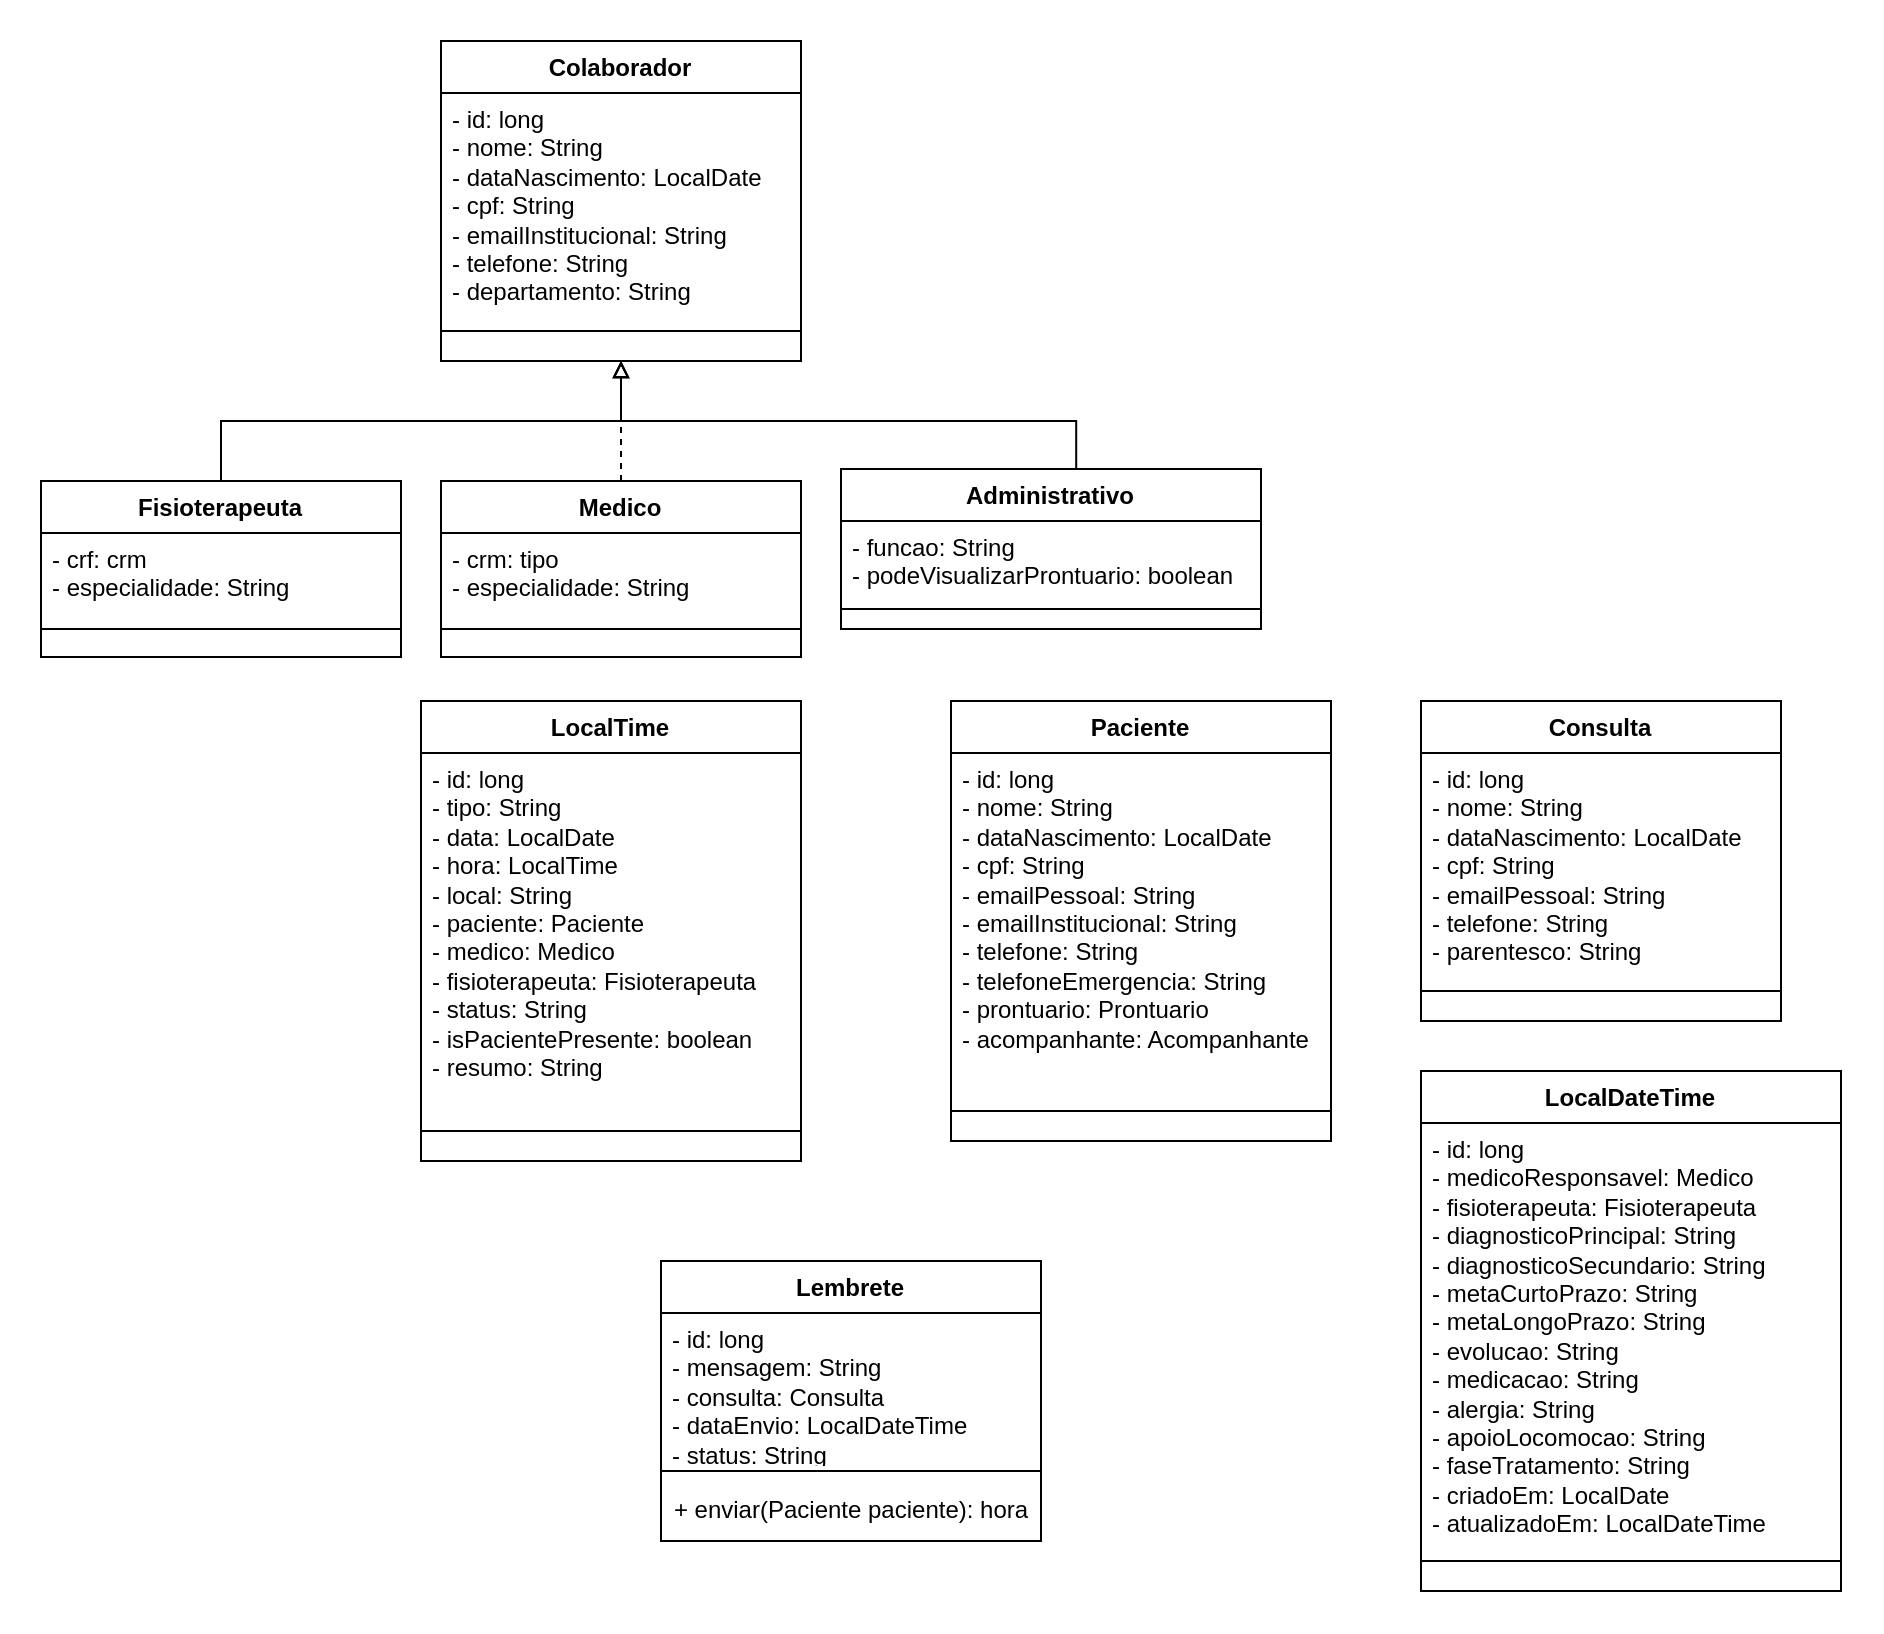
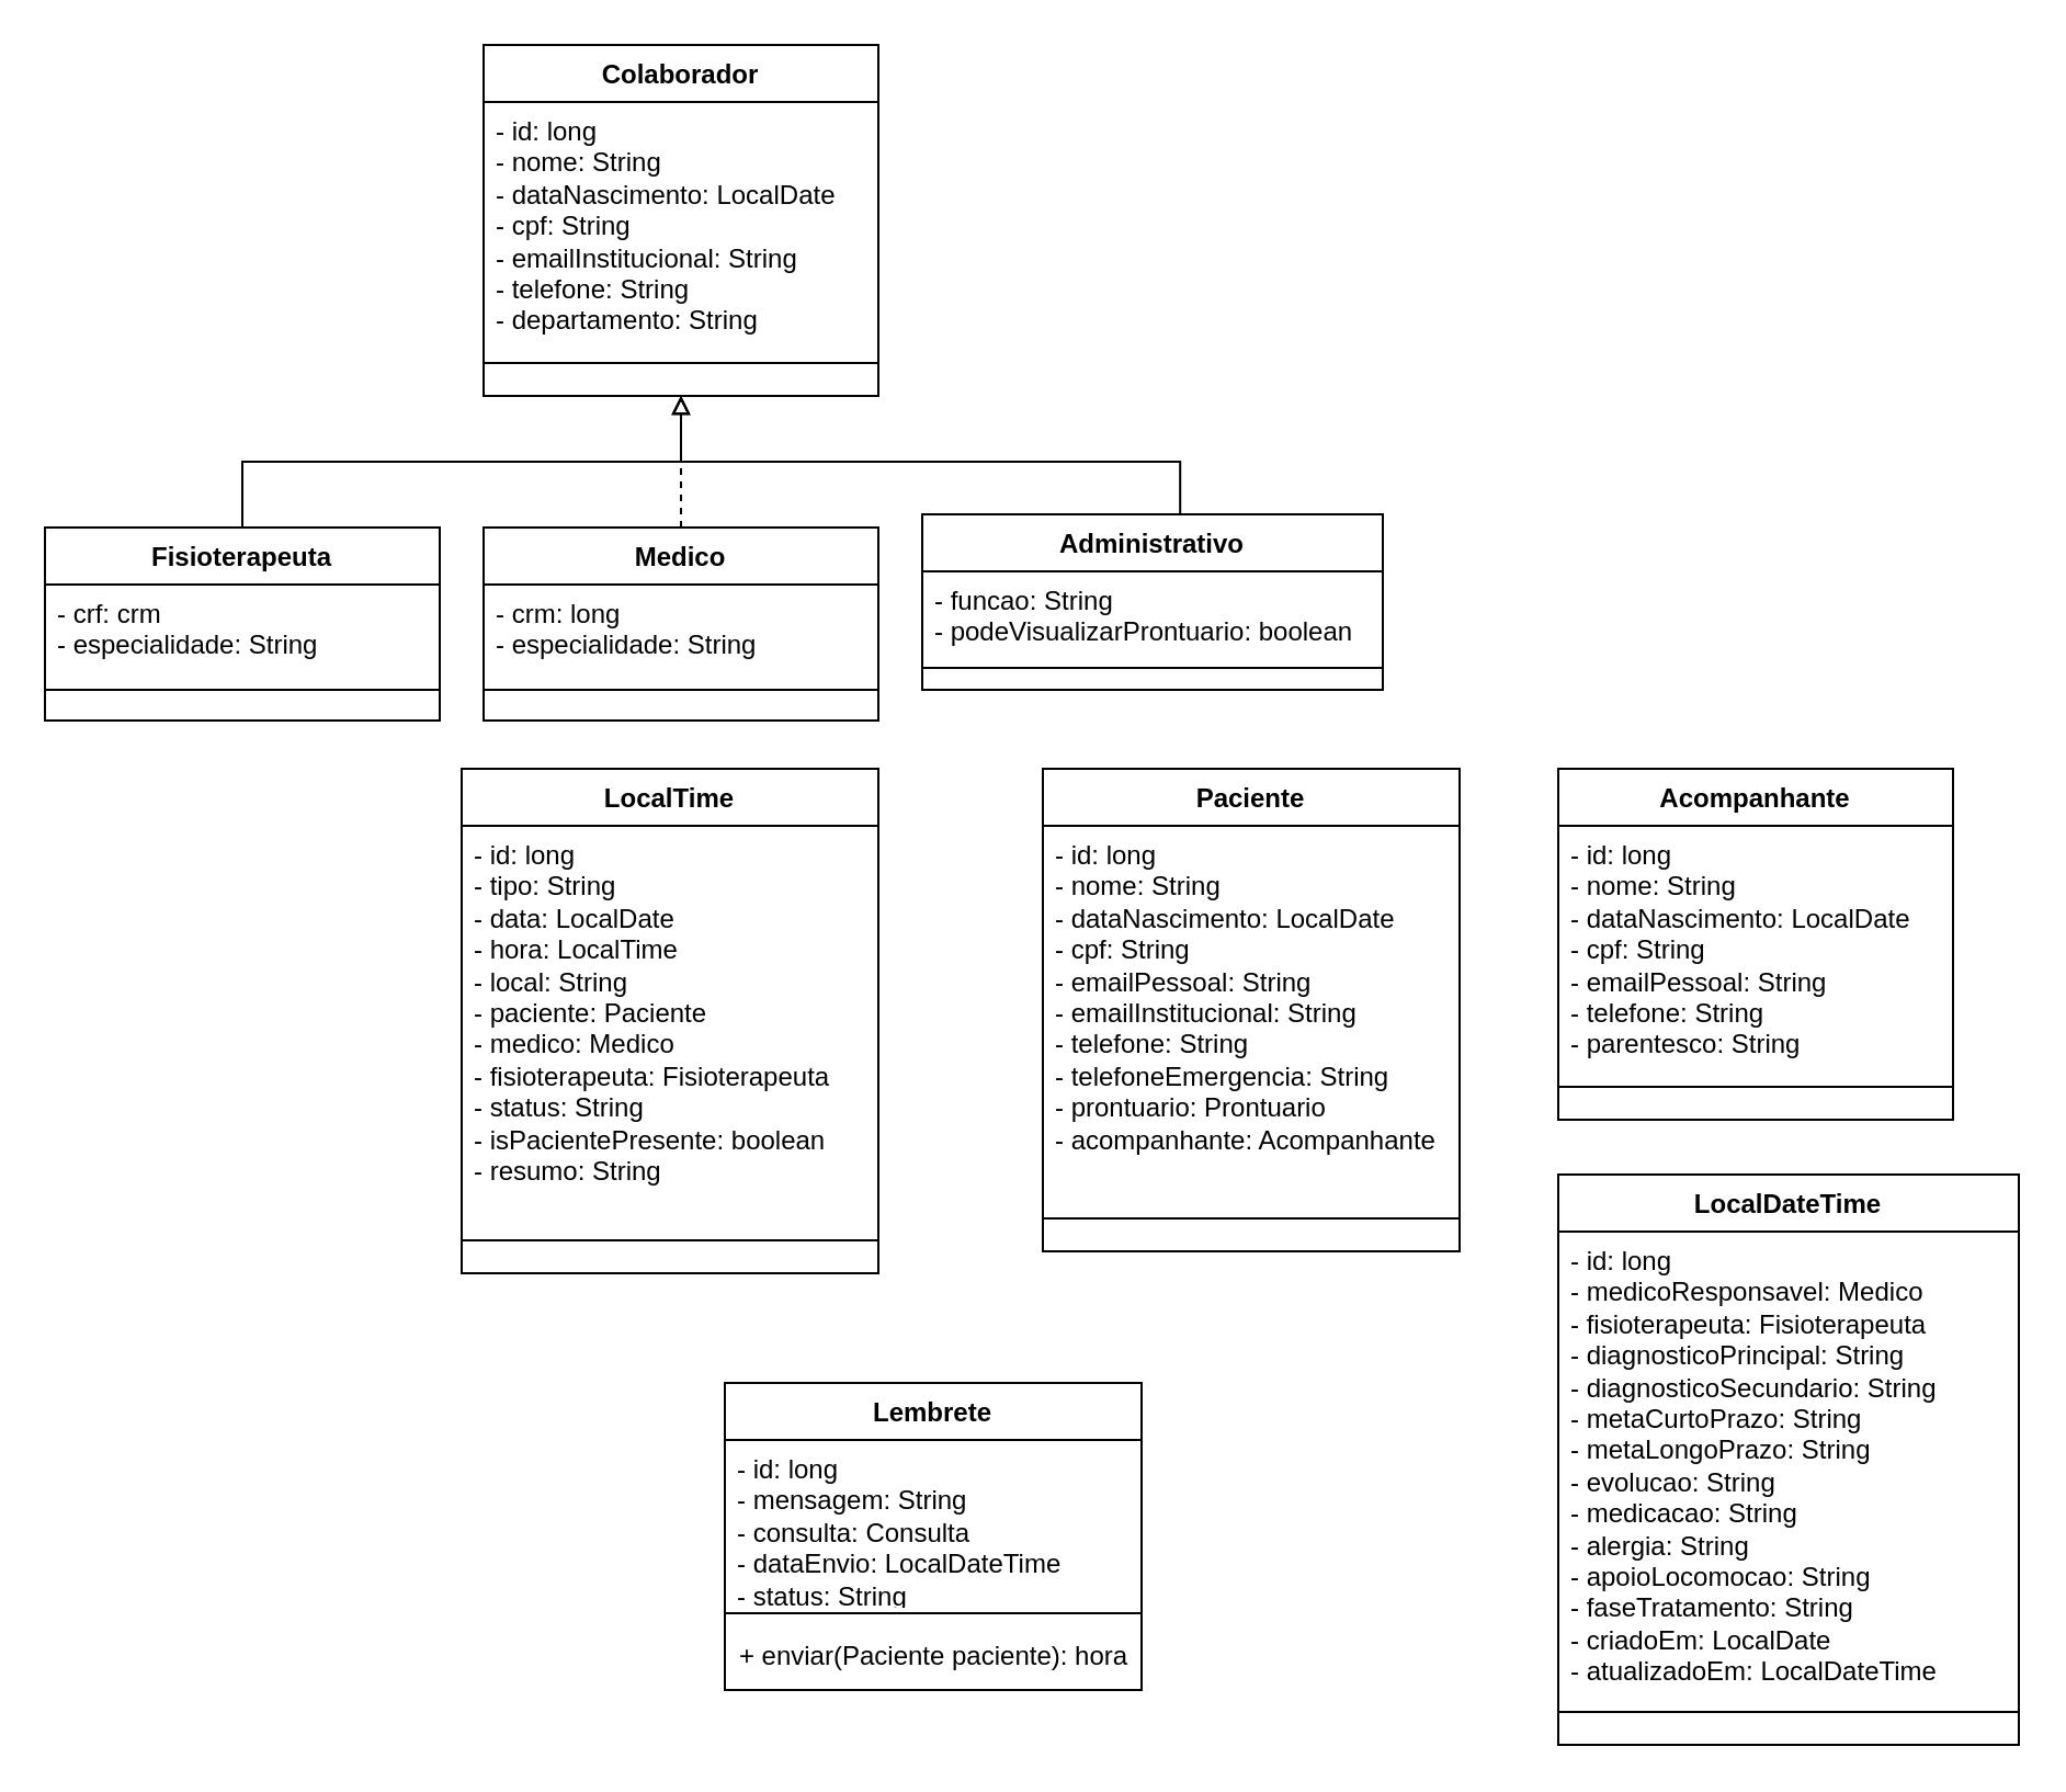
- <mxCell id="7" value="&lt;div&gt;- crm: tipo&lt;/div&gt;- especialidade: String&lt;div&gt;&lt;br&gt;&lt;/div&gt;" style="text;strokeColor=none;fillColor=none;align=left;verticalAlign=top;spacingLeft=4;spacingRight=4;overflow=hidden;rotatable=0;points=[[0,0.5],[1,0.5]];portConstraint=eastwest;whiteSpace=wrap;html=1;" parent="6" vertex="1"><mxGeometry y="26" width="180" height="34" as="geometry" /></mxCell>
+ <mxCell id="7" value="&lt;div&gt;- crm: long&lt;/div&gt;- especialidade: String&lt;div&gt;&lt;br&gt;&lt;/div&gt;" style="text;strokeColor=none;fillColor=none;align=left;verticalAlign=top;spacingLeft=4;spacingRight=4;overflow=hidden;rotatable=0;points=[[0,0.5],[1,0.5]];portConstraint=eastwest;whiteSpace=wrap;html=1;" parent="6" vertex="1"><mxGeometry y="26" width="180" height="34" as="geometry" /></mxCell>
- <mxCell id="16" value="Consulta" style="swimlane;fontStyle=1;align=center;verticalAlign=top;childLayout=stackLayout;horizontal=1;startSize=26;horizontalStack=0;resizeParent=1;resizeParentMax=0;resizeLast=0;collapsible=1;marginBottom=0;whiteSpace=wrap;html=1;" parent="1" vertex="1"><mxGeometry x="710" y="350" width="180" height="160" as="geometry" /></mxCell>
+ <mxCell id="16" value="Acompanhante" style="swimlane;fontStyle=1;align=center;verticalAlign=top;childLayout=stackLayout;horizontal=1;startSize=26;horizontalStack=0;resizeParent=1;resizeParentMax=0;resizeLast=0;collapsible=1;marginBottom=0;whiteSpace=wrap;html=1;" parent="1" vertex="1"><mxGeometry x="710" y="350" width="180" height="160" as="geometry" /></mxCell>
